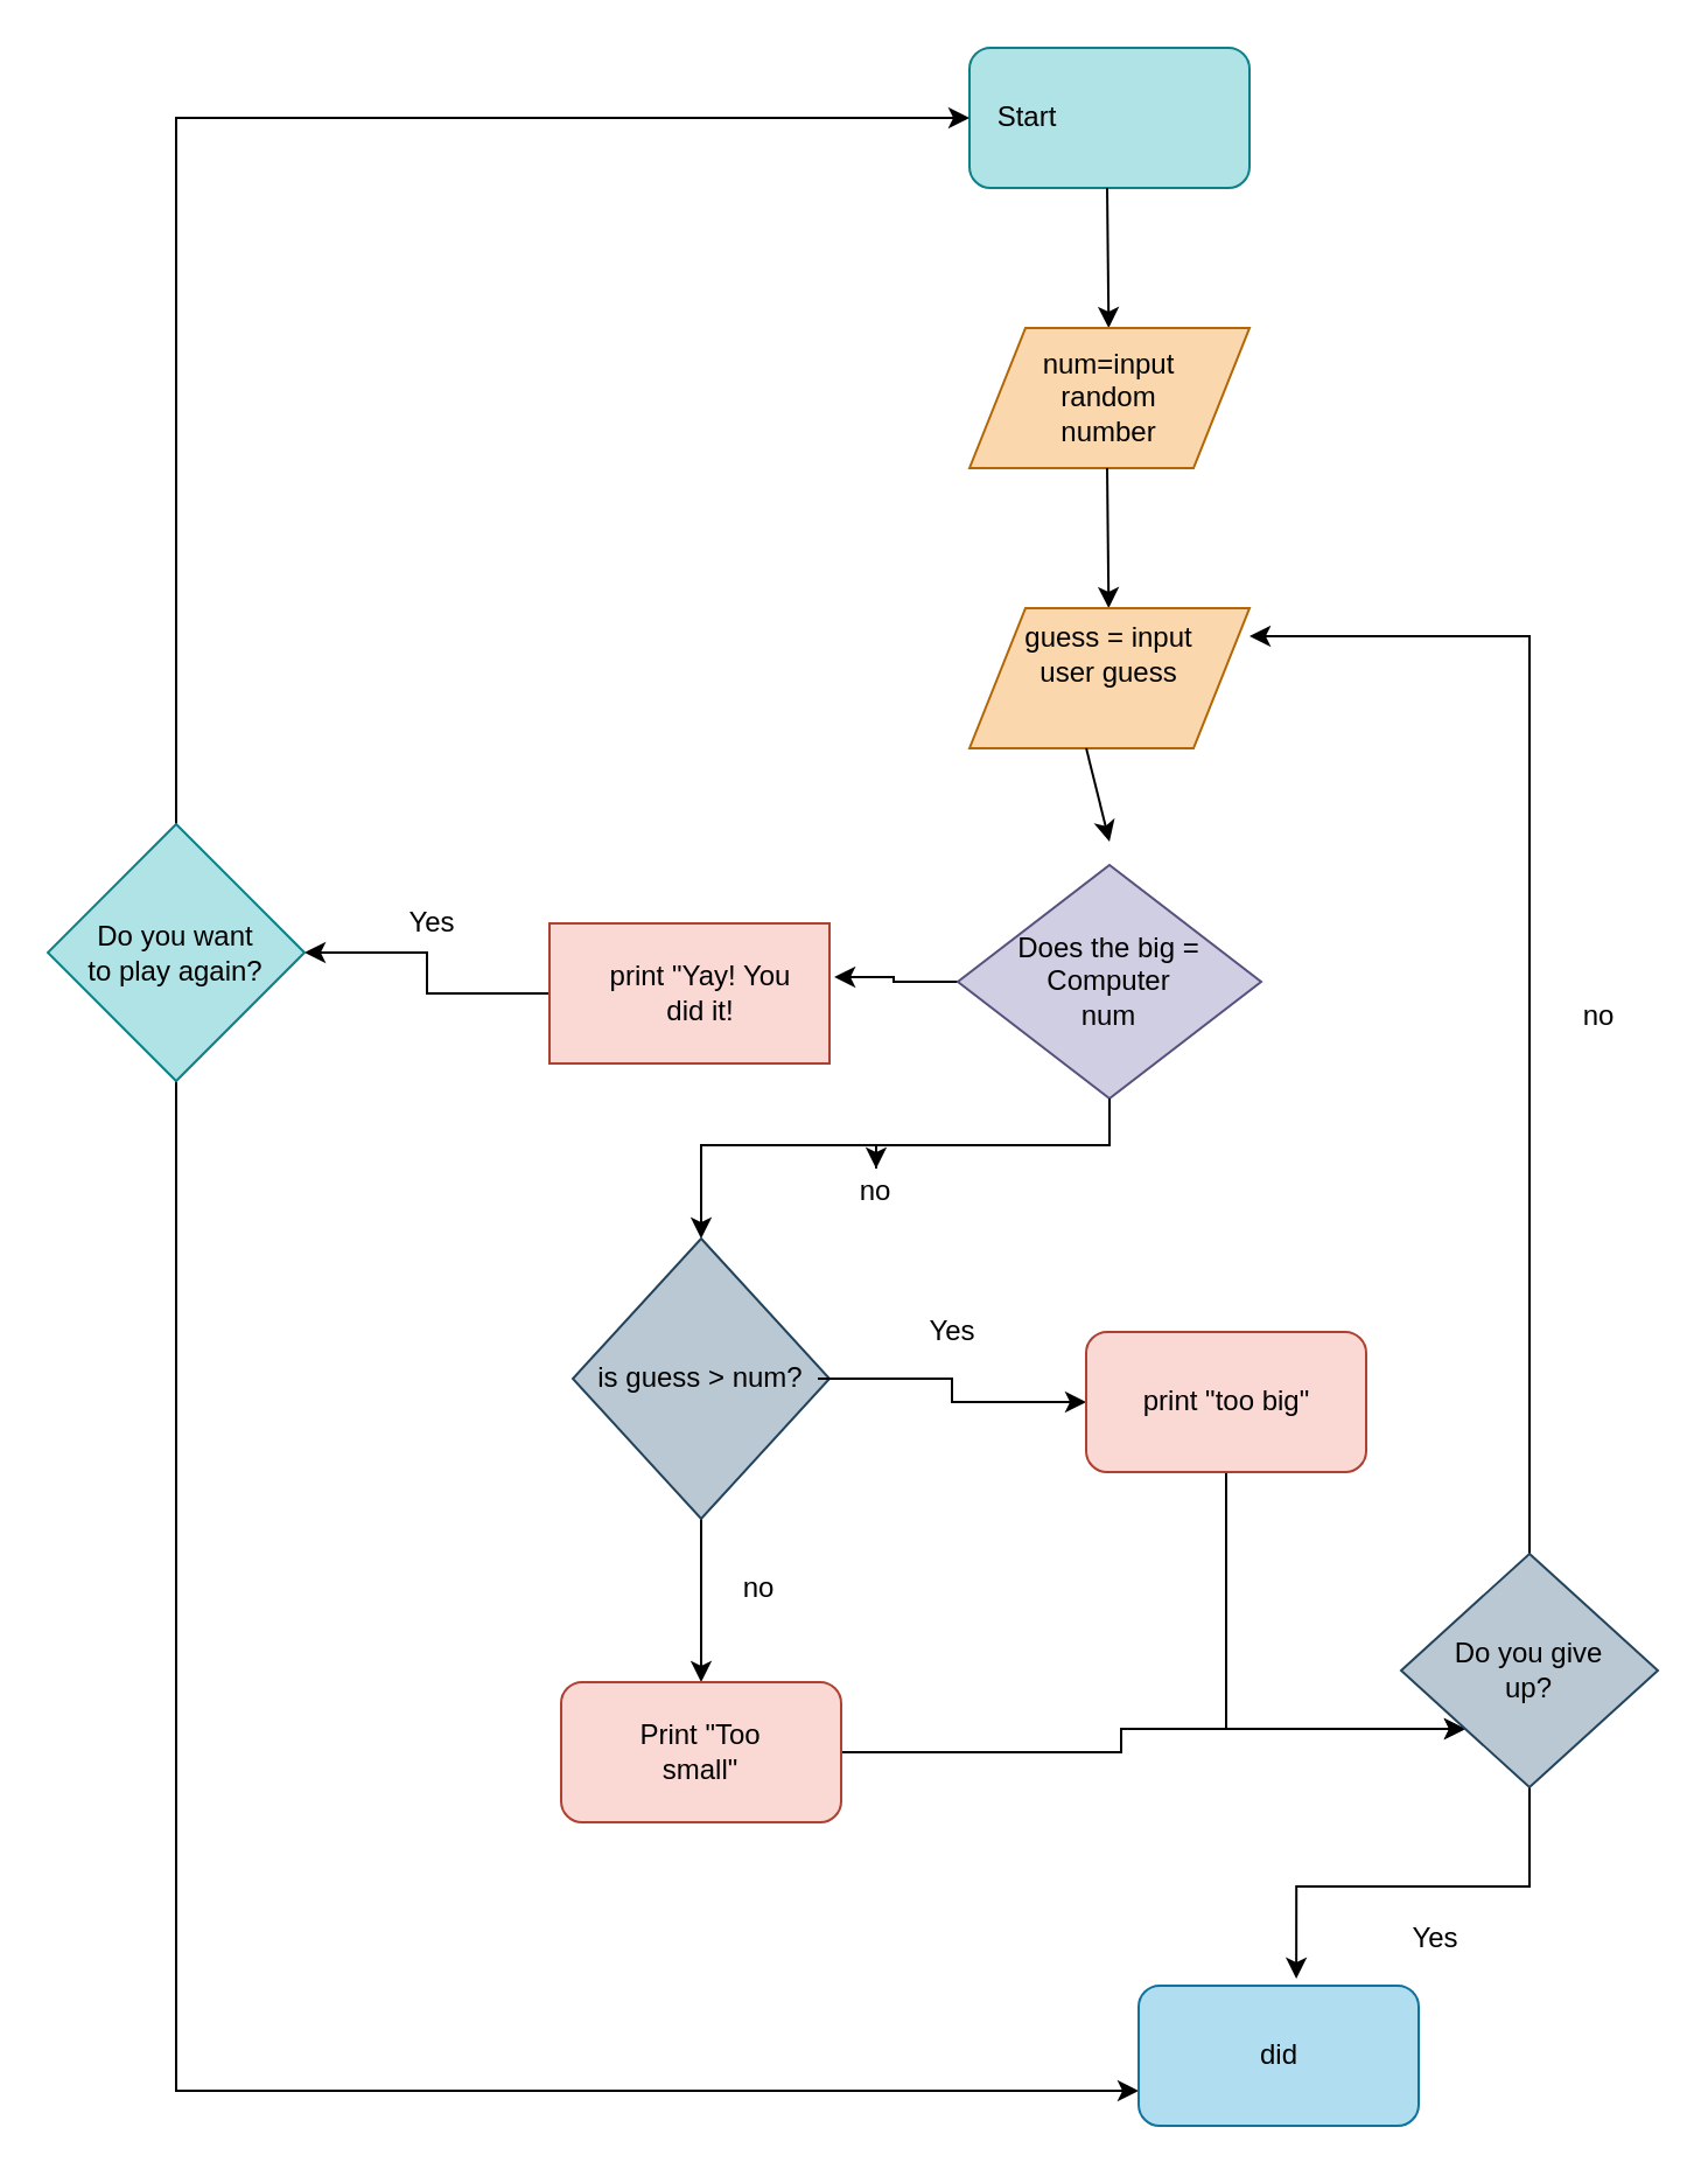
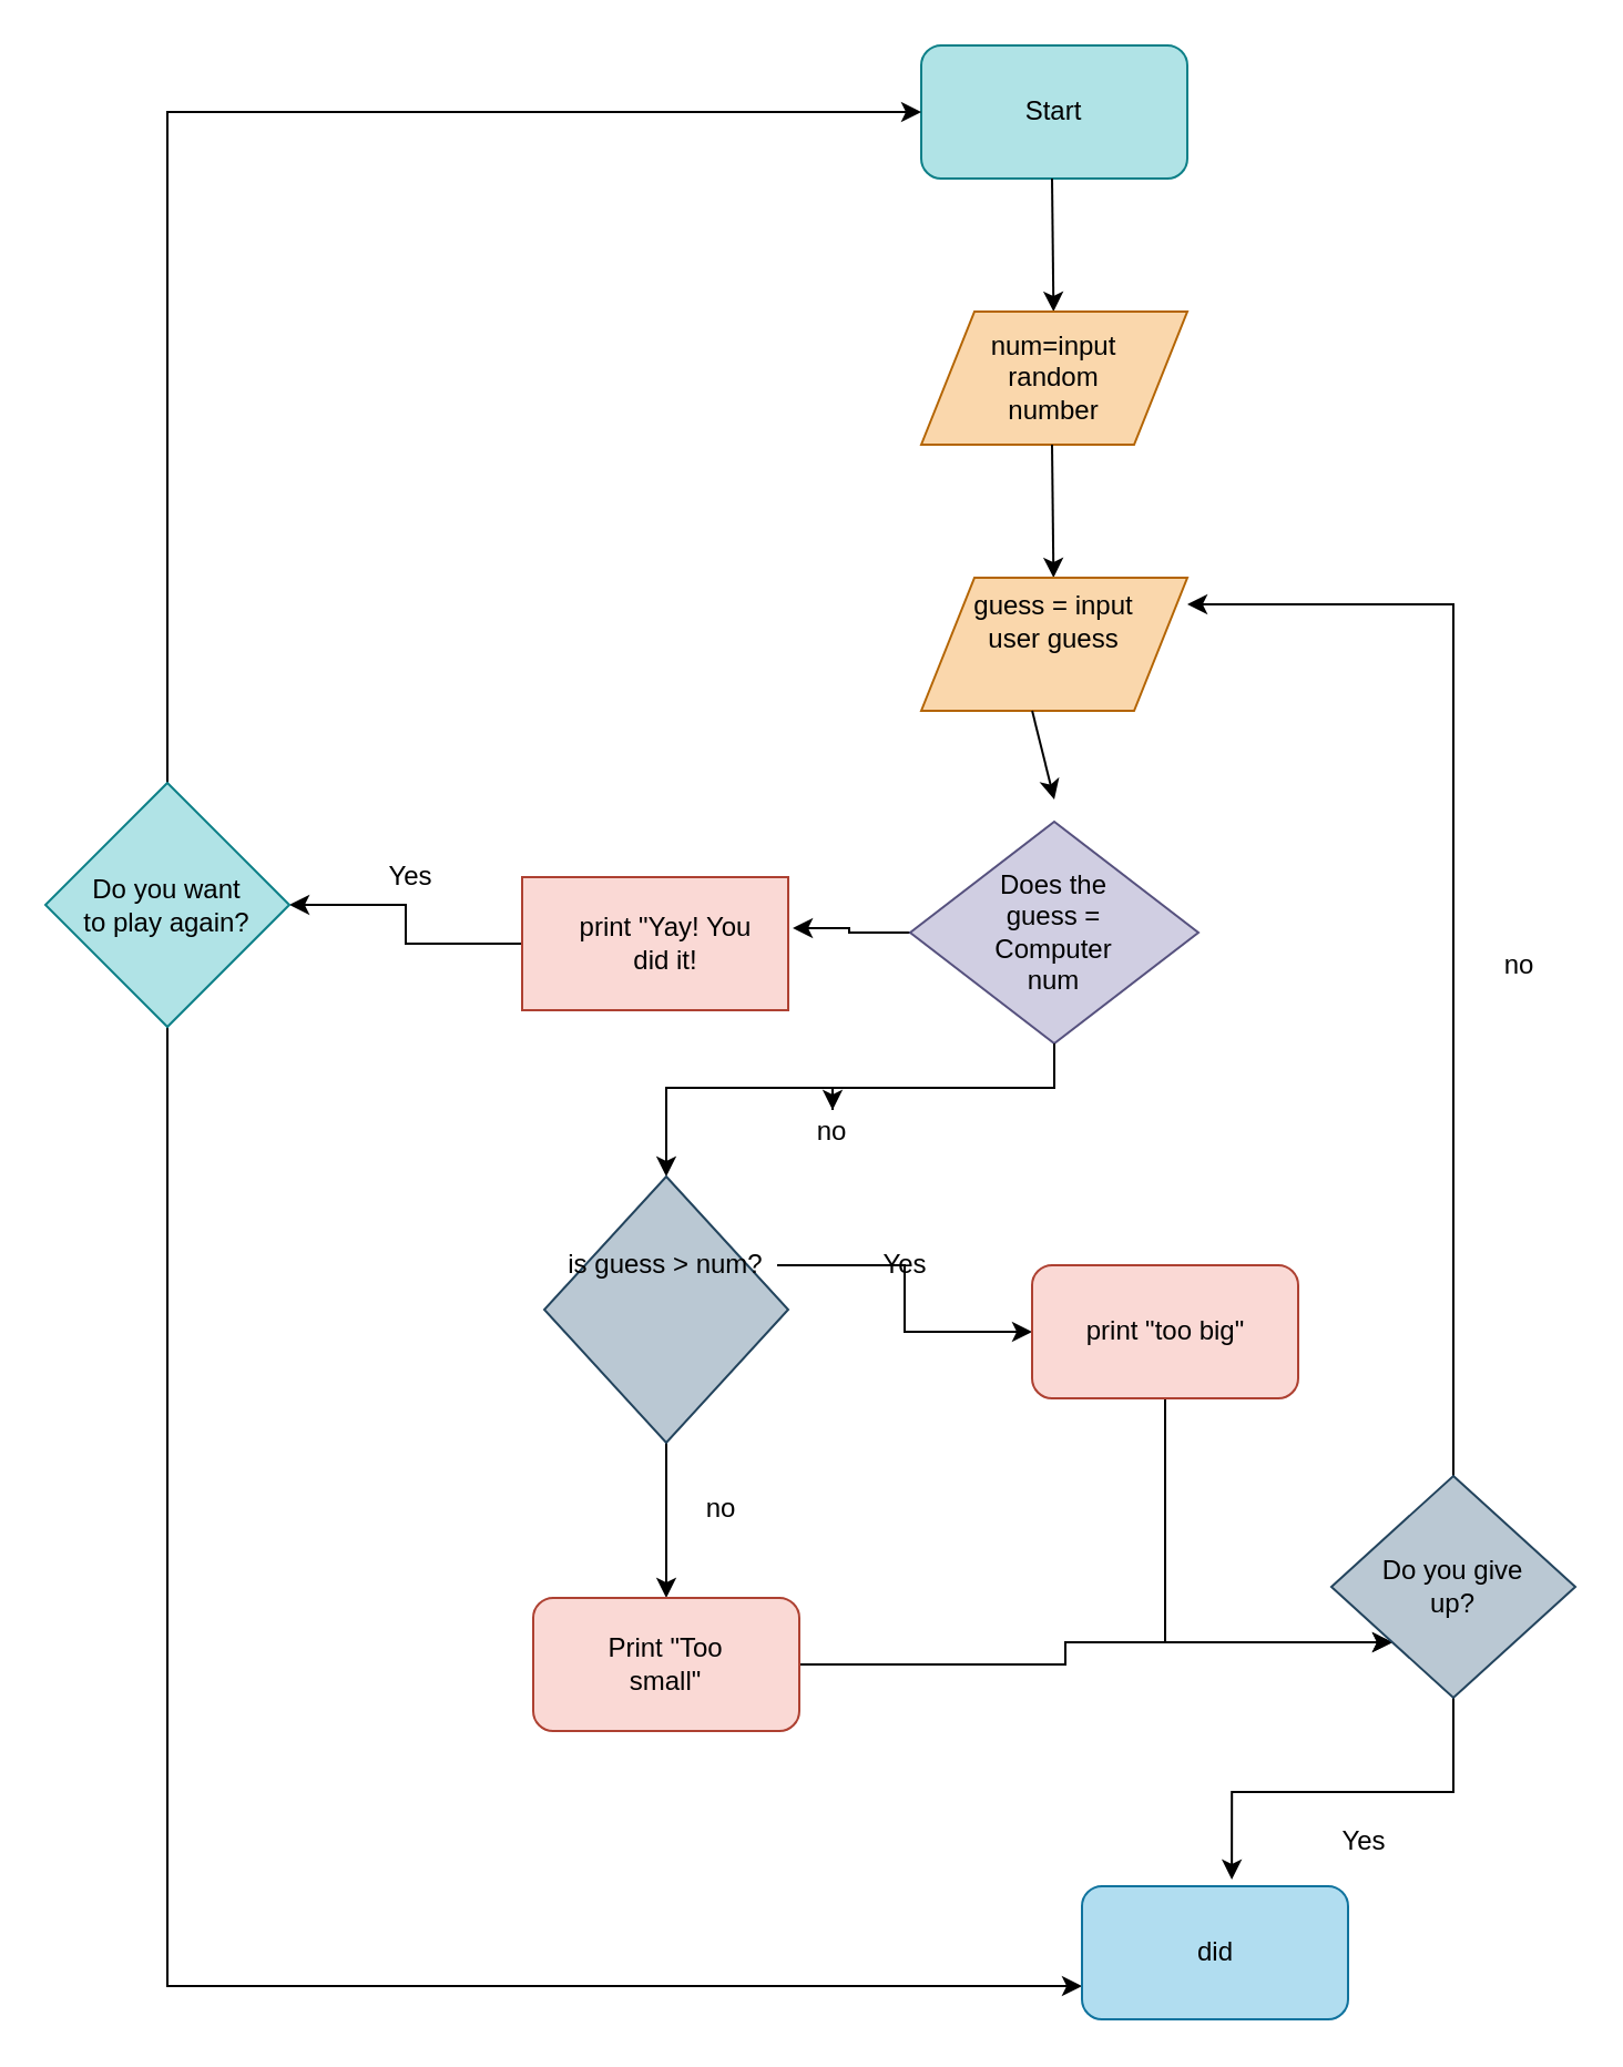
- <mxCell id="3" value="Start" style="text;html=1;strokeColor=none;fillColor=none;align=center;verticalAlign=middle;whiteSpace=wrap;rounded=0;" vertex="1" parent="1"><mxGeometry x="420" y="40" width="40" height="20" as="geometry" /></mxCell>
+ <mxCell id="3" value="Start" style="text;html=1;strokeColor=none;fillColor=none;align=center;verticalAlign=middle;whiteSpace=wrap;rounded=0;" vertex="1" parent="1"><mxGeometry x="455" y="40" width="40" height="20" as="geometry" /></mxCell>
- <mxCell id="13" value="Does the big = Computer num" style="text;html=1;strokeColor=none;fillColor=none;align=center;verticalAlign=middle;whiteSpace=wrap;rounded=0;" vertex="1" parent="1"><mxGeometry x="435" y="395" width="80" height="50" as="geometry" /></mxCell>
+ <mxCell id="13" value="Does the guess = Computer num" style="text;html=1;strokeColor=none;fillColor=none;align=center;verticalAlign=middle;whiteSpace=wrap;rounded=0;" vertex="1" parent="1"><mxGeometry x="435" y="395" width="80" height="50" as="geometry" /></mxCell>
- <mxCell id="26" value="is guess &amp;gt; num?" style="text;html=1;strokeColor=none;fillColor=none;align=center;verticalAlign=middle;whiteSpace=wrap;rounded=0;" vertex="1" parent="1"><mxGeometry x="250" y="560" width="100" height="60" as="geometry" /></mxCell>
+ <mxCell id="26" value="is guess &amp;gt; num?" style="text;html=1;strokeColor=none;fillColor=none;align=center;verticalAlign=middle;whiteSpace=wrap;rounded=0;" vertex="1" parent="1"><mxGeometry x="250" y="540" width="100" height="60" as="geometry" /></mxCell>
